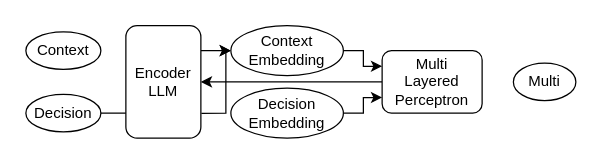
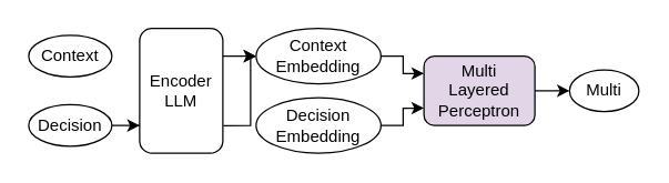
- <mxCell id="11" value="" style="edgeStyle=orthogonalEdgeStyle;rounded=0;orthogonalLoop=1;jettySize=auto;html=1;" edge="1" parent="1" source="12" target="6"><mxGeometry relative="1" as="geometry" /></mxCell>
+ <mxCell id="11" value="" style="edgeStyle=orthogonalEdgeStyle;rounded=0;orthogonalLoop=1;jettySize=auto;html=1;" edge="1" parent="1" source="12" target="13"><mxGeometry relative="1" as="geometry" /></mxCell>
- <mxCell id="12" value="Multi&lt;div&gt;Layered&lt;/div&gt;&lt;div&gt;Perceptron&lt;/div&gt;" style="rounded=1;whiteSpace=wrap;html=1;" vertex="1" parent="1"><mxGeometry x="305" y="40" width="80" height="50" as="geometry" /></mxCell>
+ <mxCell id="12" value="Multi&lt;div&gt;Layered&lt;/div&gt;&lt;div&gt;Perceptron&lt;/div&gt;" style="rounded=1;whiteSpace=wrap;html=1;fillColor=#e1d5e7;" vertex="1" parent="1"><mxGeometry x="305" y="40" width="80" height="50" as="geometry" /></mxCell>
- <mxCell id="14" style="edgeStyle=orthogonalEdgeStyle;rounded=0;orthogonalLoop=1;jettySize=auto;html=1;entryX=0;entryY=0.778;entryDx=0;entryDy=0;entryPerimeter=0;endArrow=none;" edge="1" parent="1" source="3" target="6"><mxGeometry relative="1" as="geometry" /></mxCell>
+ <mxCell id="14" style="edgeStyle=orthogonalEdgeStyle;rounded=0;orthogonalLoop=1;jettySize=auto;html=1;entryX=0;entryY=0.778;entryDx=0;entryDy=0;entryPerimeter=0;" edge="1" parent="1" source="3" target="6"><mxGeometry relative="1" as="geometry" /></mxCell>
